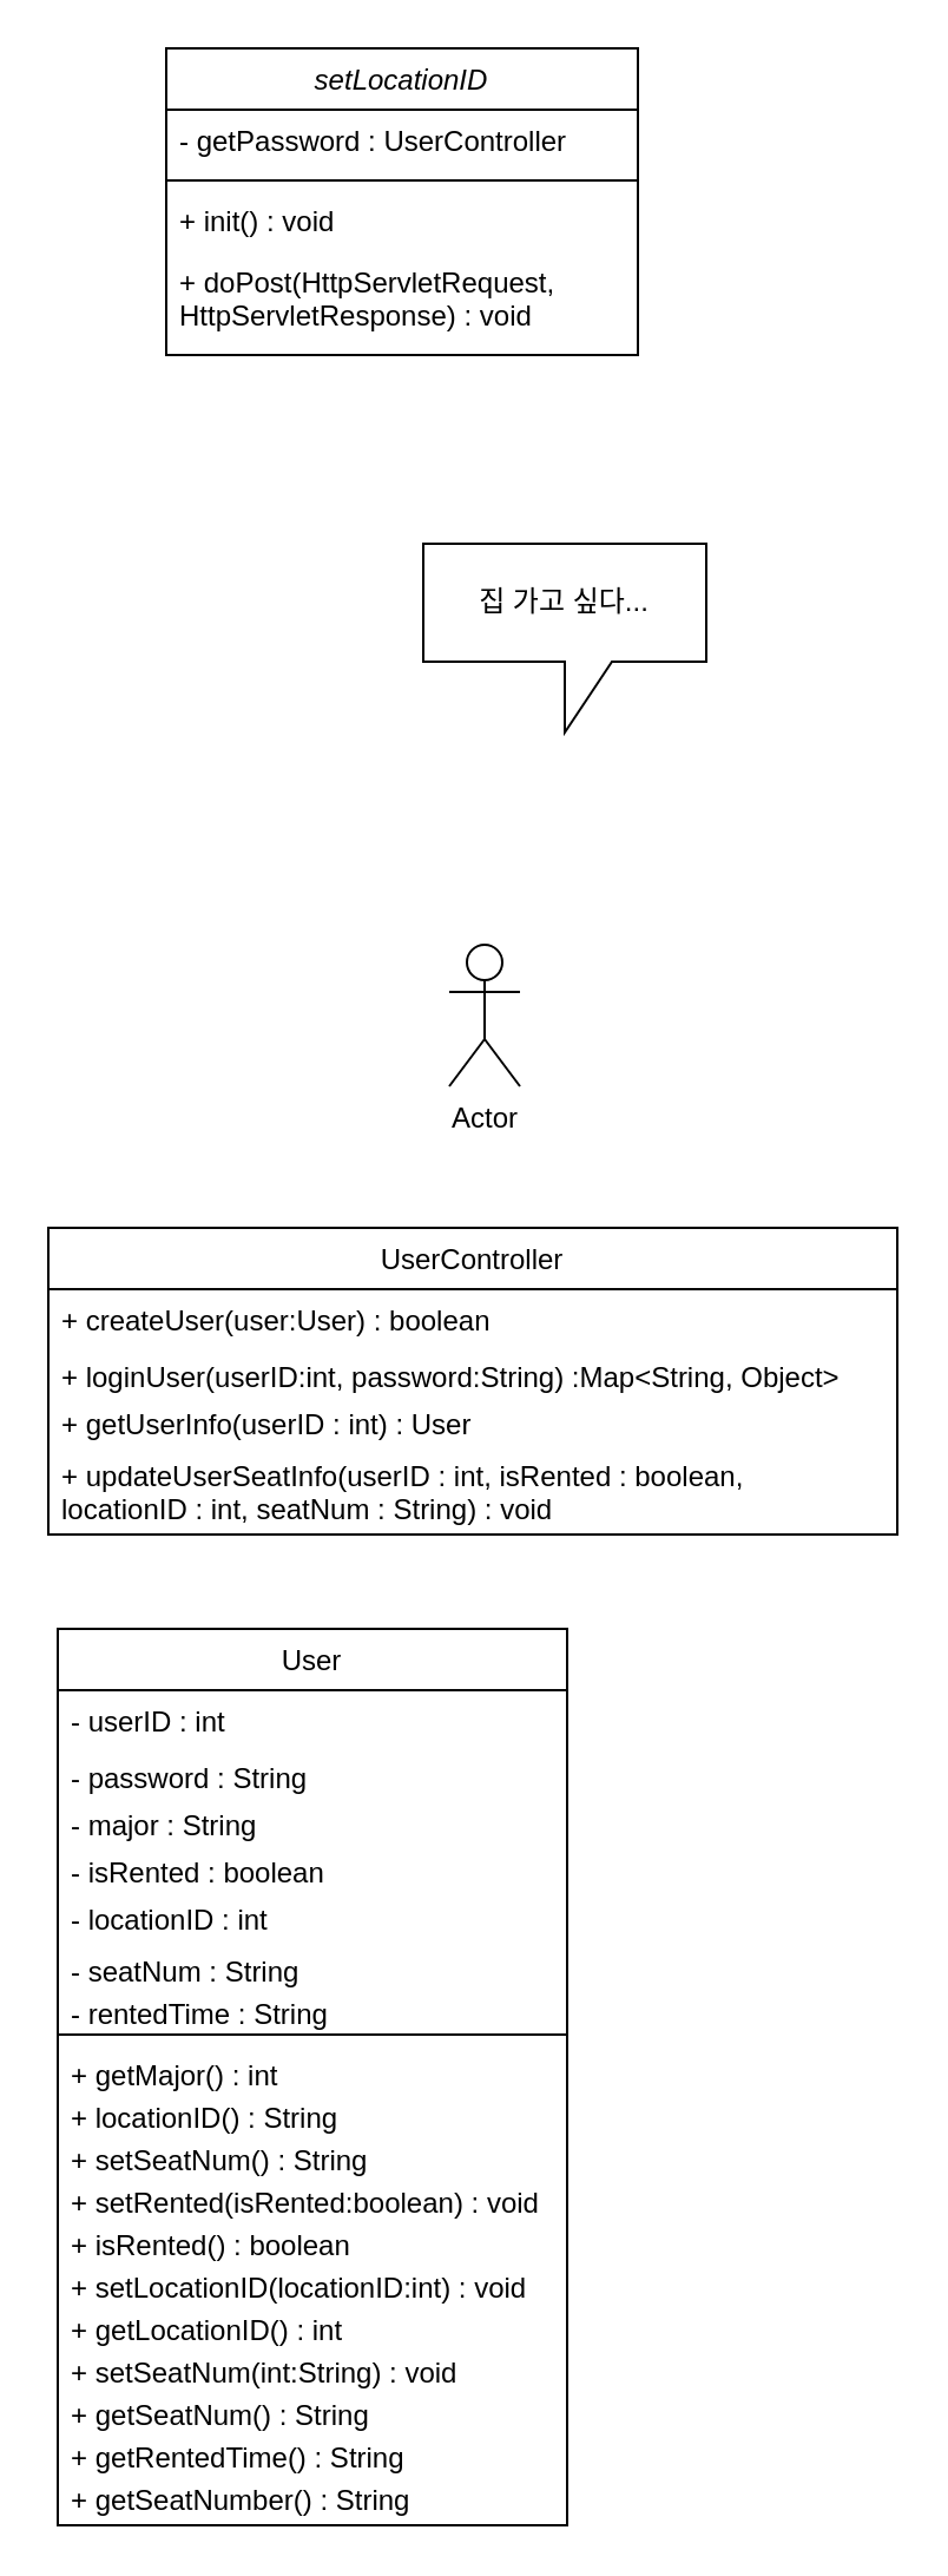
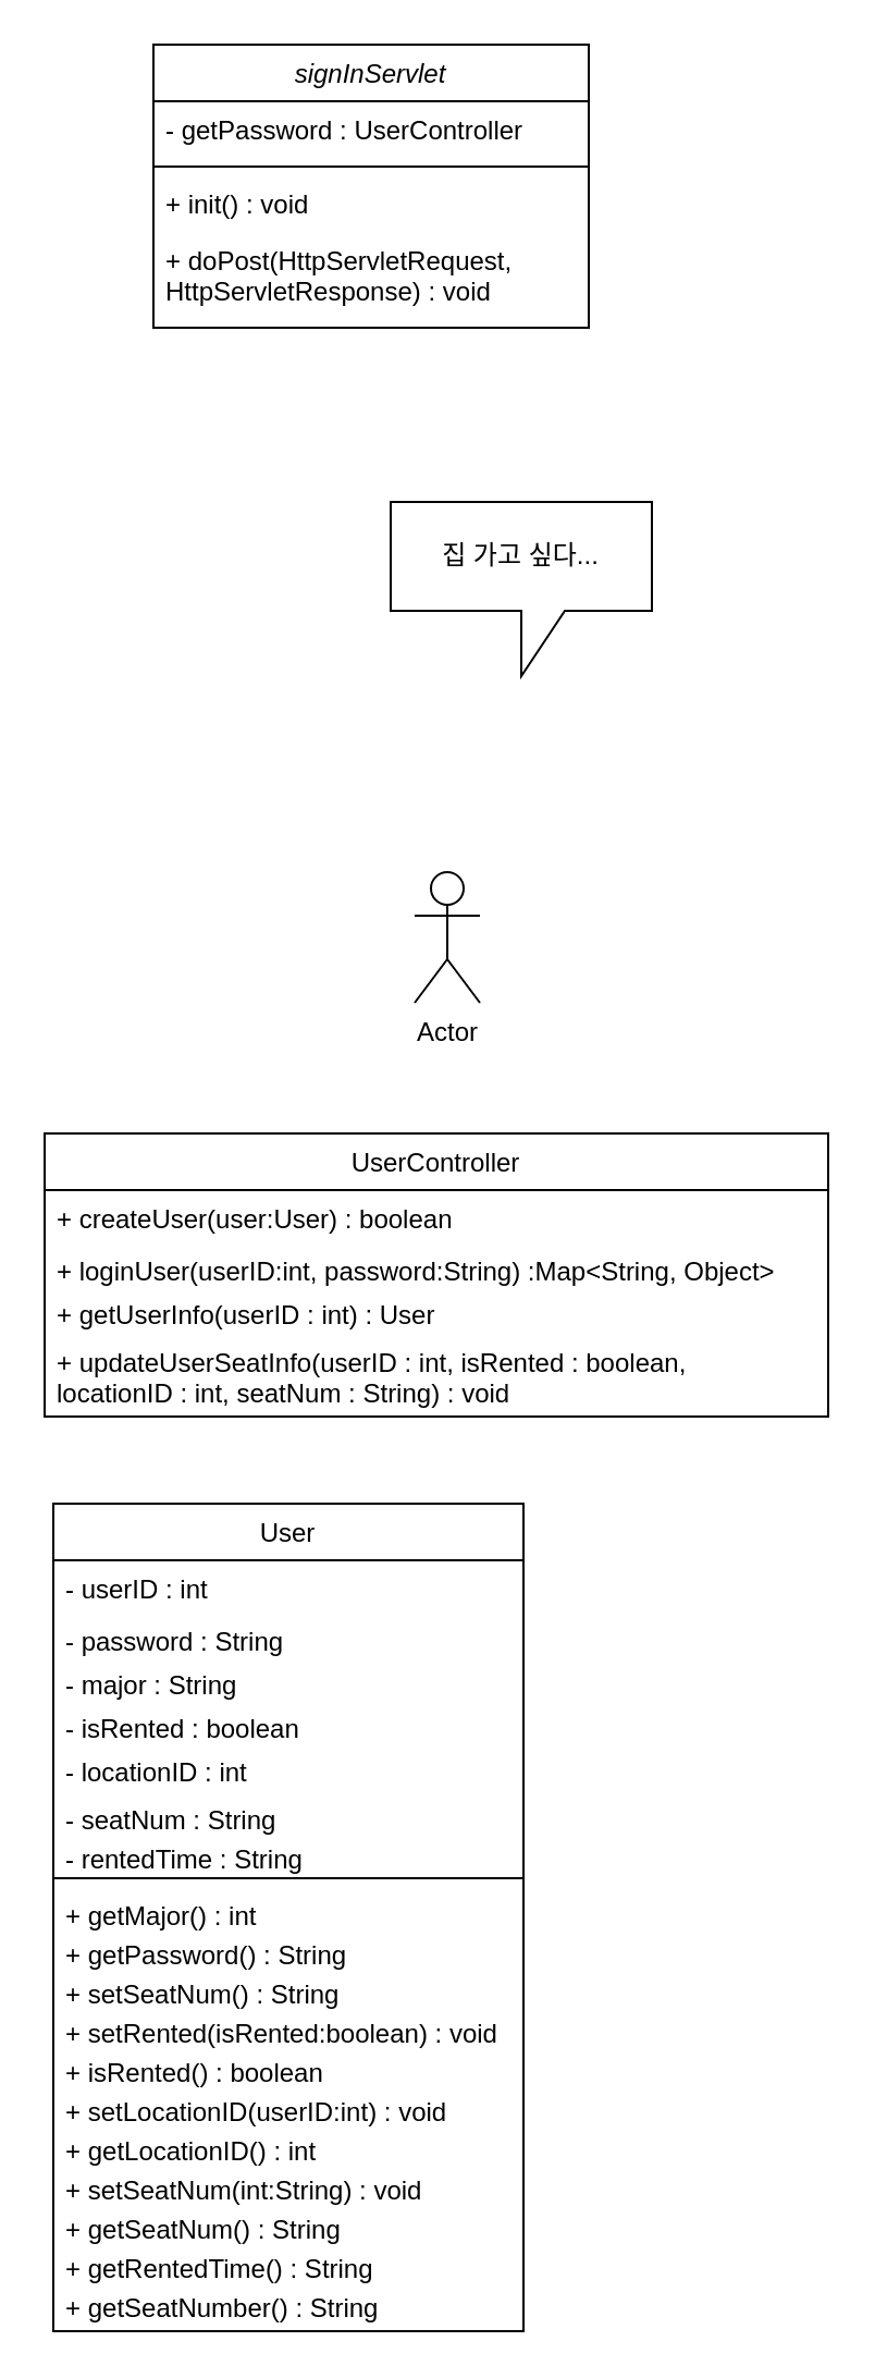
- <mxCell id="4" value="setLocationID" style="swimlane;fontStyle=2;align=center;verticalAlign=top;childLayout=stackLayout;horizontal=1;startSize=26;horizontalStack=0;resizeParent=1;resizeLast=0;collapsible=1;marginBottom=0;rounded=0;shadow=0;strokeWidth=1;" vertex="1" parent="1"><mxGeometry x="70" y="20" width="200" height="130" as="geometry"><mxRectangle x="230" y="140" width="160" height="26" as="alternateBounds" /></mxGeometry></mxCell>
+ <mxCell id="4" value="signInServlet" style="swimlane;fontStyle=2;align=center;verticalAlign=top;childLayout=stackLayout;horizontal=1;startSize=26;horizontalStack=0;resizeParent=1;resizeLast=0;collapsible=1;marginBottom=0;rounded=0;shadow=0;strokeWidth=1;" vertex="1" parent="1"><mxGeometry x="70" y="20" width="200" height="130" as="geometry"><mxRectangle x="230" y="140" width="160" height="26" as="alternateBounds" /></mxGeometry></mxCell>
- <mxCell id="24" value="+ locationID() : String" style="text;align=left;verticalAlign=top;spacingLeft=4;spacingRight=4;overflow=hidden;rotatable=0;points=[[0,0.5],[1,0.5]];portConstraint=eastwest;" vertex="1" parent="14"><mxGeometry y="194" width="216" height="18" as="geometry" /></mxCell>
+ <mxCell id="24" value="+ getPassword() : String" style="text;align=left;verticalAlign=top;spacingLeft=4;spacingRight=4;overflow=hidden;rotatable=0;points=[[0,0.5],[1,0.5]];portConstraint=eastwest;" vertex="1" parent="14"><mxGeometry y="194" width="216" height="18" as="geometry" /></mxCell>
- <mxCell id="28" value="+ setLocationID(locationID:int) : void" style="text;align=left;verticalAlign=top;spacingLeft=4;spacingRight=4;overflow=hidden;rotatable=0;points=[[0,0.5],[1,0.5]];portConstraint=eastwest;" vertex="1" parent="14"><mxGeometry y="266" width="216" height="18" as="geometry" /></mxCell>
+ <mxCell id="28" value="+ setLocationID(userID:int) : void" style="text;align=left;verticalAlign=top;spacingLeft=4;spacingRight=4;overflow=hidden;rotatable=0;points=[[0,0.5],[1,0.5]];portConstraint=eastwest;" vertex="1" parent="14"><mxGeometry y="266" width="216" height="18" as="geometry" /></mxCell>
